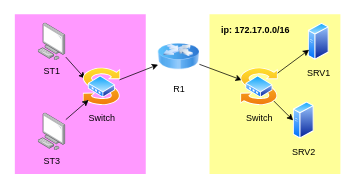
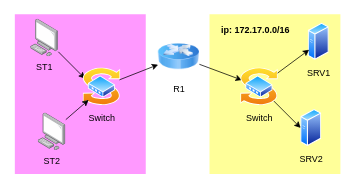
- <mxCell id="6" value="ST1" style="points=[];aspect=fixed;html=1;align=center;shadow=0;dashed=0;image;image=img/lib/allied_telesis/computer_and_terminals/Personal_Computer.svg;fontColor=#000000;labelBackgroundColor=none;strokeColor=#000000;" vertex="1" parent="1"><mxGeometry x="50" y="30" width="36.89" height="50" as="geometry" /></mxCell>
+ <mxCell id="6" value="ST1" style="points=[];aspect=fixed;html=1;align=center;shadow=0;dashed=0;image;image=img/lib/allied_telesis/computer_and_terminals/Personal_Computer.svg;fontColor=#000000;labelBackgroundColor=none;strokeColor=#000000;" vertex="1" parent="1"><mxGeometry x="40" y="25" width="36.89" height="50" as="geometry" /></mxCell>
- <mxCell id="4" value="SRV2" style="aspect=fixed;perimeter=ellipsePerimeter;html=1;align=center;shadow=0;dashed=0;spacingTop=3;image;image=img/lib/active_directory/generic_server.svg;fontColor=#000000;labelBackgroundColor=none;strokeColor=#000000;" vertex="1" parent="1"><mxGeometry x="390" y="135" width="28.0" height="50" as="geometry" /></mxCell>
+ <mxCell id="4" value="SRV2" style="aspect=fixed;perimeter=ellipsePerimeter;html=1;align=center;shadow=0;dashed=0;spacingTop=3;image;image=img/lib/active_directory/generic_server.svg;fontColor=#000000;labelBackgroundColor=none;strokeColor=#000000;" vertex="1" parent="1"><mxGeometry x="400" y="145" width="28.0" height="50" as="geometry" /></mxCell>
- <mxCell id="7" value="ST3" style="points=[];aspect=fixed;html=1;align=center;shadow=0;dashed=0;image;image=img/lib/allied_telesis/computer_and_terminals/Personal_Computer.svg;fontColor=#000000;labelBackgroundColor=none;strokeColor=#000000;" vertex="1" parent="1"><mxGeometry x="50" y="150" width="36.89" height="50" as="geometry" /></mxCell>
+ <mxCell id="7" value="ST2" style="points=[];aspect=fixed;html=1;align=center;shadow=0;dashed=0;image;image=img/lib/allied_telesis/computer_and_terminals/Personal_Computer.svg;fontColor=#000000;labelBackgroundColor=none;strokeColor=#000000;" vertex="1" parent="1"><mxGeometry x="50" y="150" width="36.89" height="50" as="geometry" /></mxCell>
